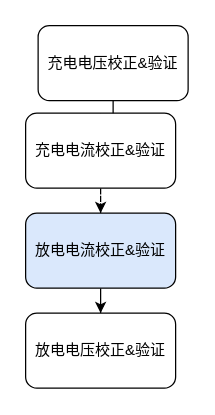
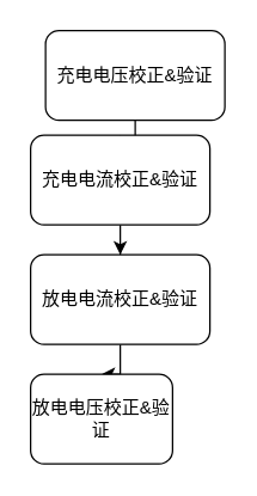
- <mxCell id="4" value="" style="edgeStyle=orthogonalEdgeStyle;rounded=0;orthogonalLoop=1;jettySize=auto;html=1;dashed=1;" edge="1" parent="1" source="5" target="7"><mxGeometry relative="1" as="geometry" /></mxCell>
+ <mxCell id="4" value="" style="edgeStyle=orthogonalEdgeStyle;rounded=0;orthogonalLoop=1;jettySize=auto;html=1;" edge="1" parent="1" source="5" target="7"><mxGeometry relative="1" as="geometry" /></mxCell>
- <mxCell id="7" value="放电电流校正&amp;amp;验证" style="rounded=1;whiteSpace=wrap;html=1;fillColor=#dae8fc;" vertex="1" parent="1"><mxGeometry x="20" y="170" width="120" height="60" as="geometry" /></mxCell>
+ <mxCell id="7" value="放电电流校正&amp;amp;验证" style="rounded=1;whiteSpace=wrap;html=1;" vertex="1" parent="1"><mxGeometry x="20" y="170" width="120" height="60" as="geometry" /></mxCell>
- <mxCell id="8" value="放电电压校正&amp;amp;验证" style="rounded=1;whiteSpace=wrap;html=1;" vertex="1" parent="1"><mxGeometry x="20" y="250" width="120" height="60" as="geometry" /></mxCell>
+ <mxCell id="8" value="放电电压校正&amp;amp;验证" style="rounded=1;whiteSpace=wrap;html=1;" vertex="1" parent="1"><mxGeometry x="20" y="250" width="95" height="60" as="geometry" /></mxCell>
